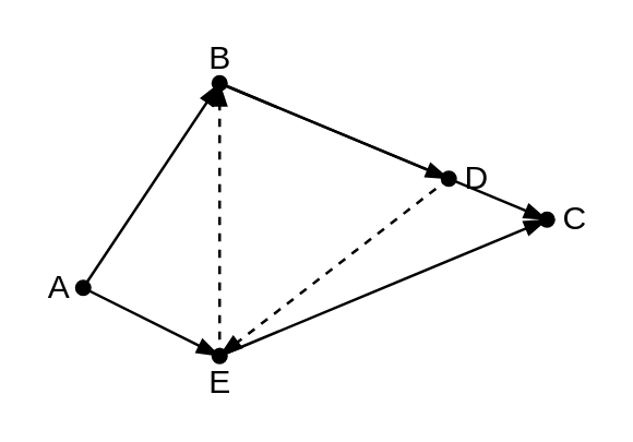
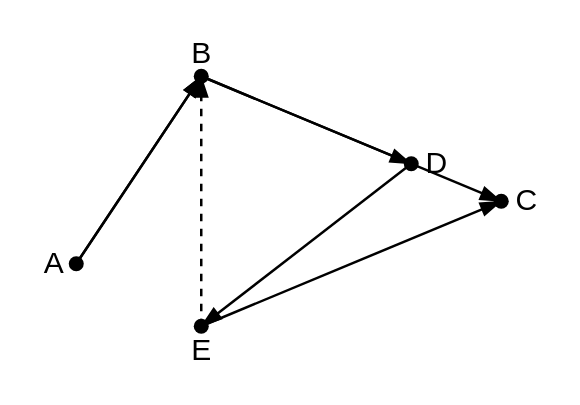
- <mxCell id="9" value="" style="endArrow=blockThin;html=1;rounded=0;entryX=0.814;entryY=0.289;entryDx=0;entryDy=0;entryPerimeter=0;endFill=1;dashed=1;" parent="1" source="5" target="7" edge="1"><mxGeometry width="50" height="50" relative="1" as="geometry"><mxPoint x="20" y="100" as="sourcePoint" /><mxPoint x="100" y="50" as="targetPoint" /></mxGeometry></mxCell>
+ <mxCell id="9" value="" style="endArrow=blockThin;html=1;rounded=0;entryX=0.814;entryY=0.289;entryDx=0;entryDy=0;entryPerimeter=0;endFill=1;" parent="1" source="5" target="7" edge="1"><mxGeometry width="50" height="50" relative="1" as="geometry"><mxPoint x="20" y="100" as="sourcePoint" /><mxPoint x="100" y="50" as="targetPoint" /></mxGeometry></mxCell>
- <mxCell id="8" value="" style="endArrow=blockThin;html=1;rounded=0;endFill=1;" parent="1" source="3" target="7" edge="1"><mxGeometry width="50" height="50" relative="1" as="geometry"><mxPoint x="10" y="90" as="sourcePoint" /><mxPoint x="90" y="40" as="targetPoint" /></mxGeometry></mxCell>
+ <mxCell id="8" value="" style="endArrow=blockThin;html=1;rounded=0;endFill=1;" parent="1" source="3" target="4" edge="1"><mxGeometry width="50" height="50" relative="1" as="geometry"><mxPoint x="10" y="90" as="sourcePoint" /><mxPoint x="90" y="40" as="targetPoint" /></mxGeometry></mxCell>
